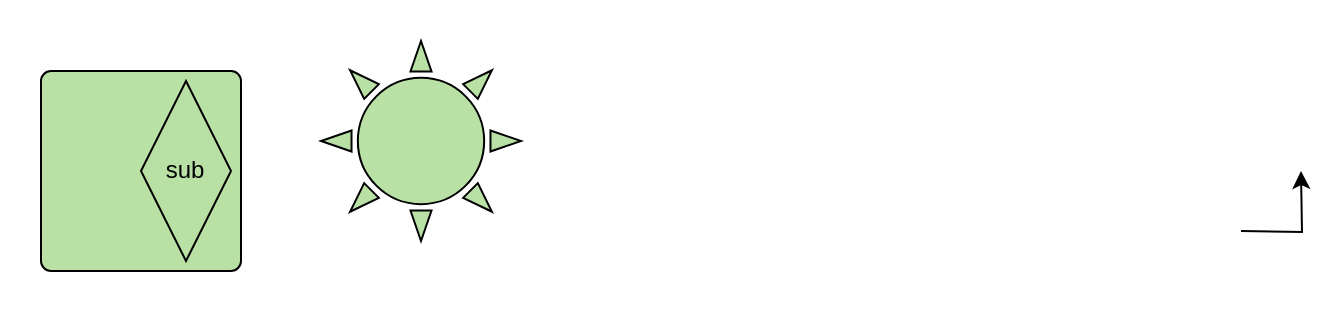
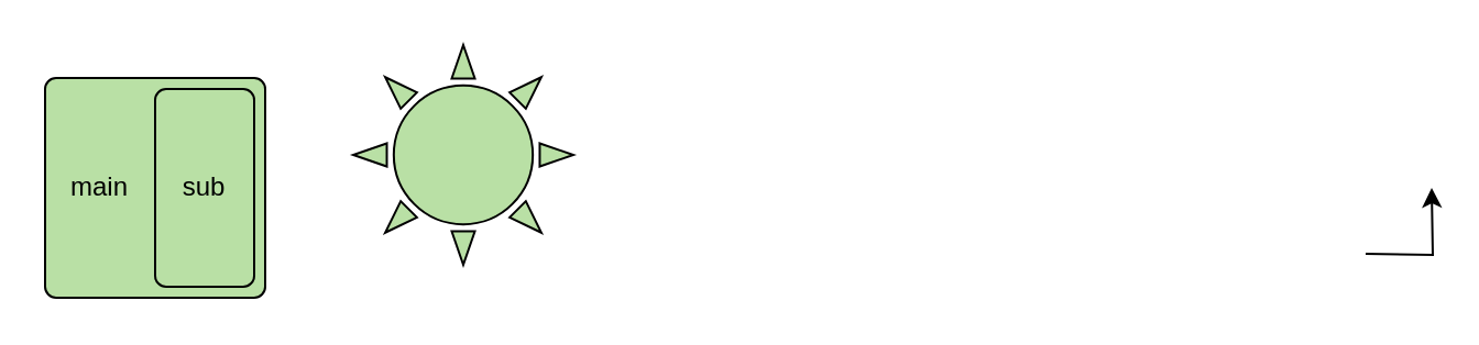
+ <mxCell id="5" value="main" style="html=1;shape=mxgraph.er.anchor;whiteSpace=wrap;fillStyle=hachure;fillColor=#B9E0A5;gradientColor=none;" vertex="1" parent="4"><mxGeometry width="50" height="100" as="geometry" /></mxCell>
- <mxCell id="6" value="sub" style="rhombus;absoluteArcSize=1;html=1;arcSize=10;whiteSpace=wrap;points=[];strokeColor=inherit;fillColor=inherit;fillStyle=hachure;" vertex="1" parent="4"><mxGeometry x="50" y="5" width="45" height="90" as="geometry" /></mxCell>
+ <mxCell id="6" value="sub" style="rounded=1;absoluteArcSize=1;html=1;arcSize=10;whiteSpace=wrap;points=[];strokeColor=inherit;fillColor=inherit;fillStyle=hachure;" vertex="1" parent="4"><mxGeometry x="50" y="5" width="45" height="90" as="geometry" /></mxCell>
